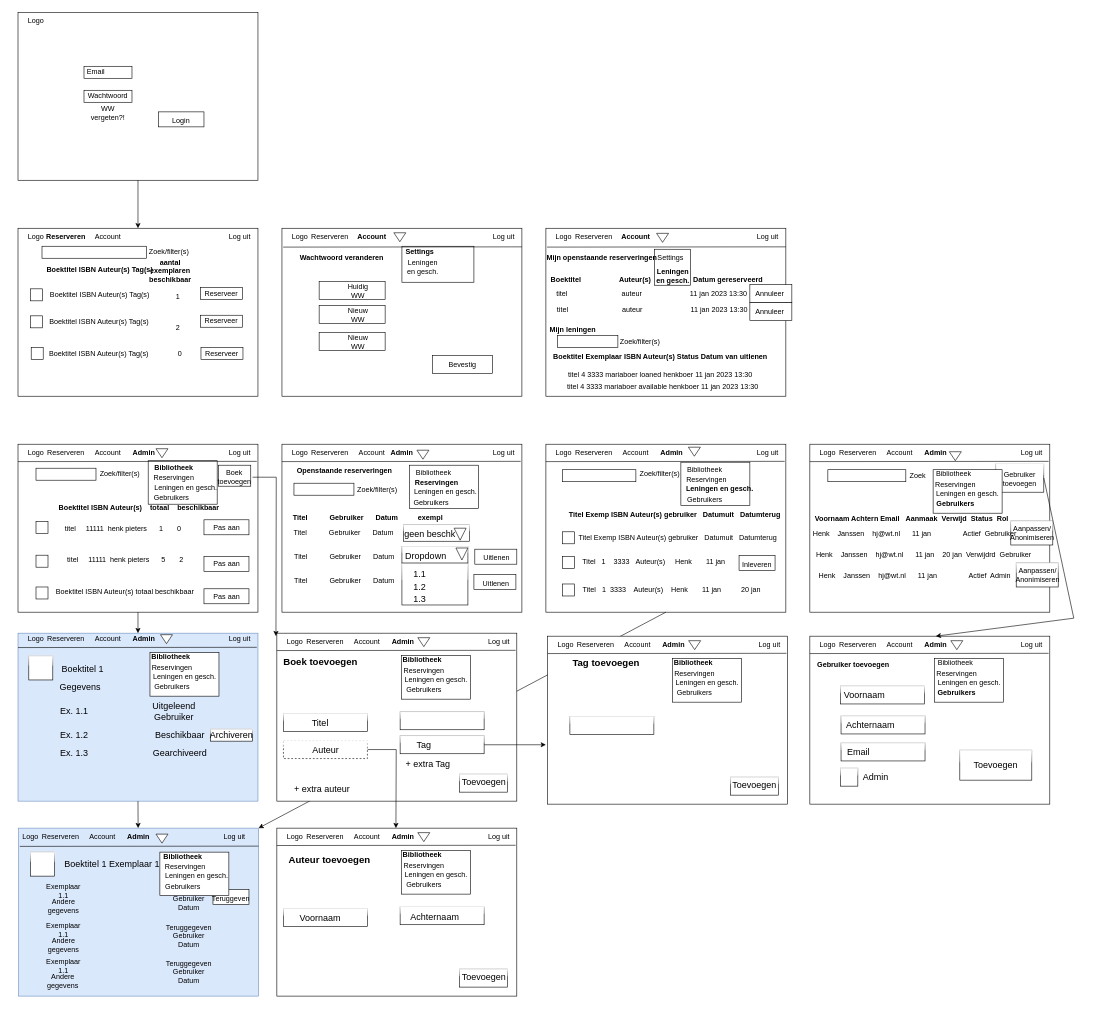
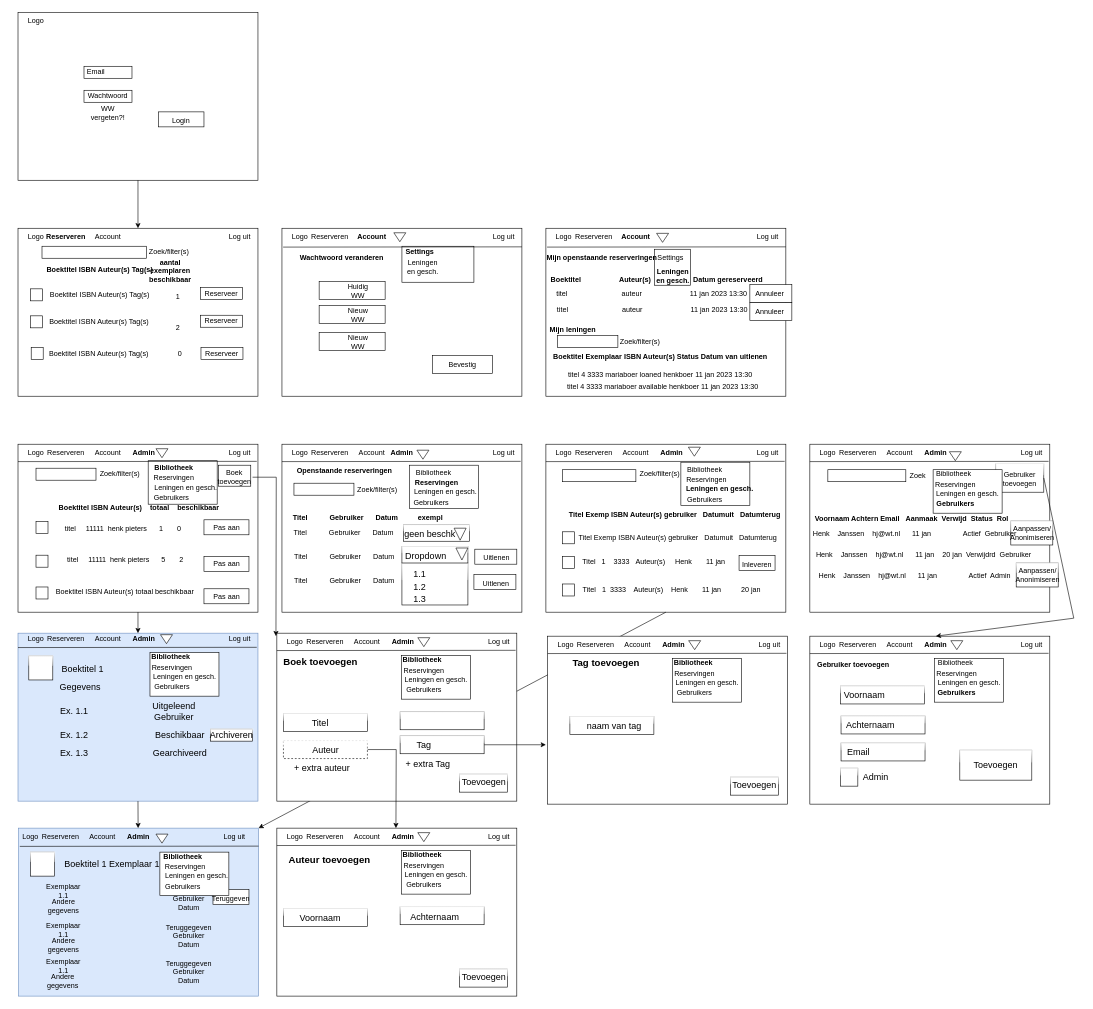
+ <mxCell id="330" value="naam van tag" style="text;html=1;strokeColor=none;fillColor=none;align=center;verticalAlign=middle;whiteSpace=wrap;rounded=0;glass=1;fontSize=15;" vertex="1" parent="1"><mxGeometry x="963" y="1194" width="120" height="30" as="geometry" /></mxCell>
- <mxCell id="296" value="+ extra auteur" style="text;html=1;strokeColor=none;fillColor=none;align=center;verticalAlign=middle;whiteSpace=wrap;rounded=0;glass=1;fontSize=15;" vertex="1" parent="1"><mxGeometry x="473" y="1299" width="126" height="30" as="geometry" /></mxCell>
+ <mxCell id="296" value="+ extra auteur" style="text;html=1;strokeColor=none;fillColor=none;align=center;verticalAlign=middle;whiteSpace=wrap;rounded=0;glass=1;fontSize=15;" vertex="1" parent="1"><mxGeometry x="473" y="1264" width="126" height="30" as="geometry" /></mxCell>
